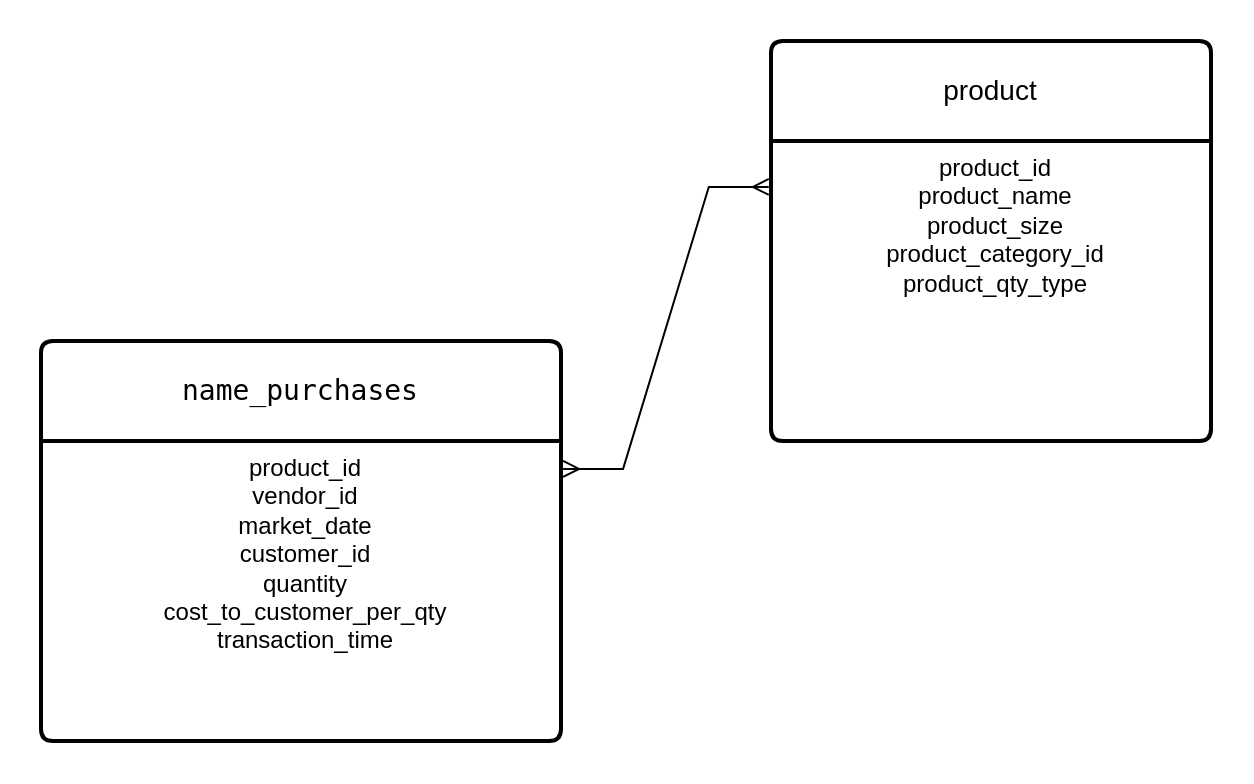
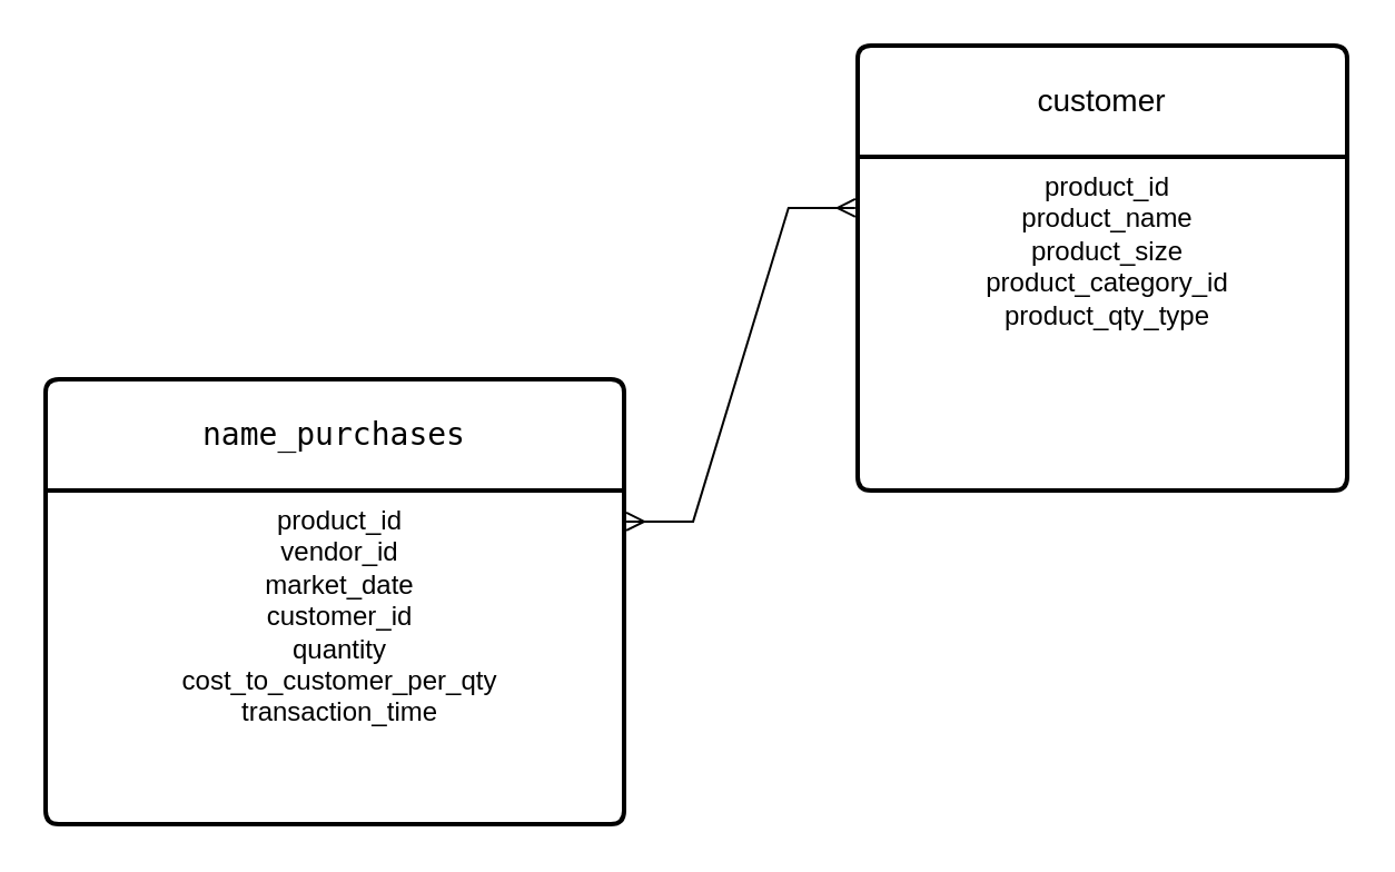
- <mxCell id="2" value="product" style="swimlane;childLayout=stackLayout;horizontal=1;startSize=50;horizontalStack=0;rounded=1;fontSize=14;fontStyle=0;strokeWidth=2;resizeParent=0;resizeLast=1;shadow=0;dashed=0;align=center;arcSize=4;whiteSpace=wrap;html=1;" vertex="1" parent="1"><mxGeometry x="385" y="20" width="220" height="200" as="geometry" /></mxCell>
+ <mxCell id="2" value="customer" style="swimlane;childLayout=stackLayout;horizontal=1;startSize=50;horizontalStack=0;rounded=1;fontSize=14;fontStyle=0;strokeWidth=2;resizeParent=0;resizeLast=1;shadow=0;dashed=0;align=center;arcSize=4;whiteSpace=wrap;html=1;" vertex="1" parent="1"><mxGeometry x="385" y="20" width="220" height="200" as="geometry" /></mxCell>
